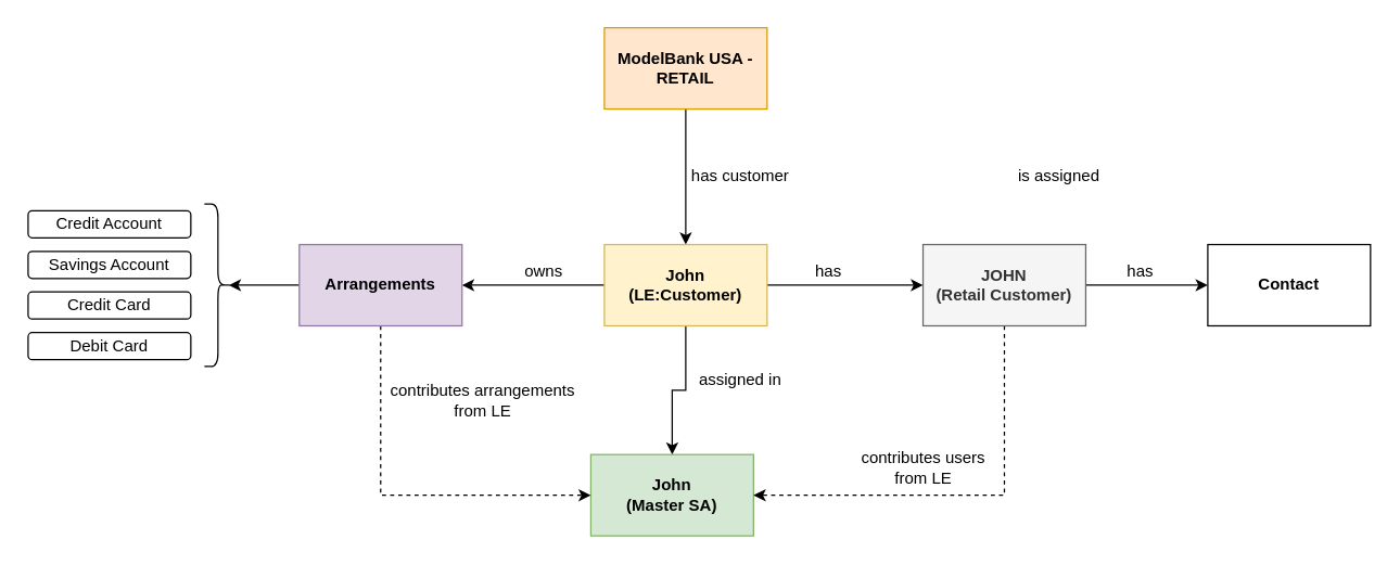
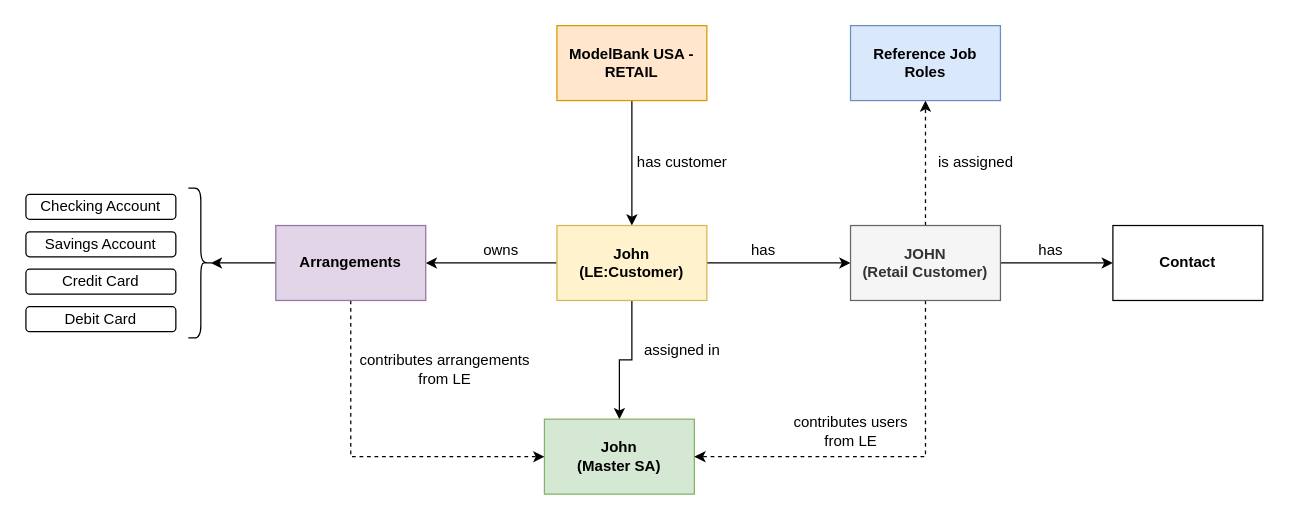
+ <mxCell id="17" value="&lt;b&gt;Reference Job Roles&lt;/b&gt;" style="rounded=0;whiteSpace=wrap;html=1;fillColor=#dae8fc;strokeColor=#6c8ebf;" vertex="1" parent="1"><mxGeometry x="680" y="20" width="120" height="60" as="geometry" /></mxCell>
+ <mxCell id="9" style="edgeStyle=orthogonalEdgeStyle;rounded=0;orthogonalLoop=1;jettySize=auto;html=1;exitX=0.5;exitY=0;exitDx=0;exitDy=0;dashed=1;" edge="1" parent="1" source="12" target="17"><mxGeometry relative="1" as="geometry" /></mxCell>
- <mxCell id="18" value="Credit Account" style="rounded=1;whiteSpace=wrap;html=1;" vertex="1" parent="1"><mxGeometry x="20" y="155" width="120" height="20" as="geometry" /></mxCell>
+ <mxCell id="18" value="Checking Account" style="rounded=1;whiteSpace=wrap;html=1;" vertex="1" parent="1"><mxGeometry x="20" y="155" width="120" height="20" as="geometry" /></mxCell>
